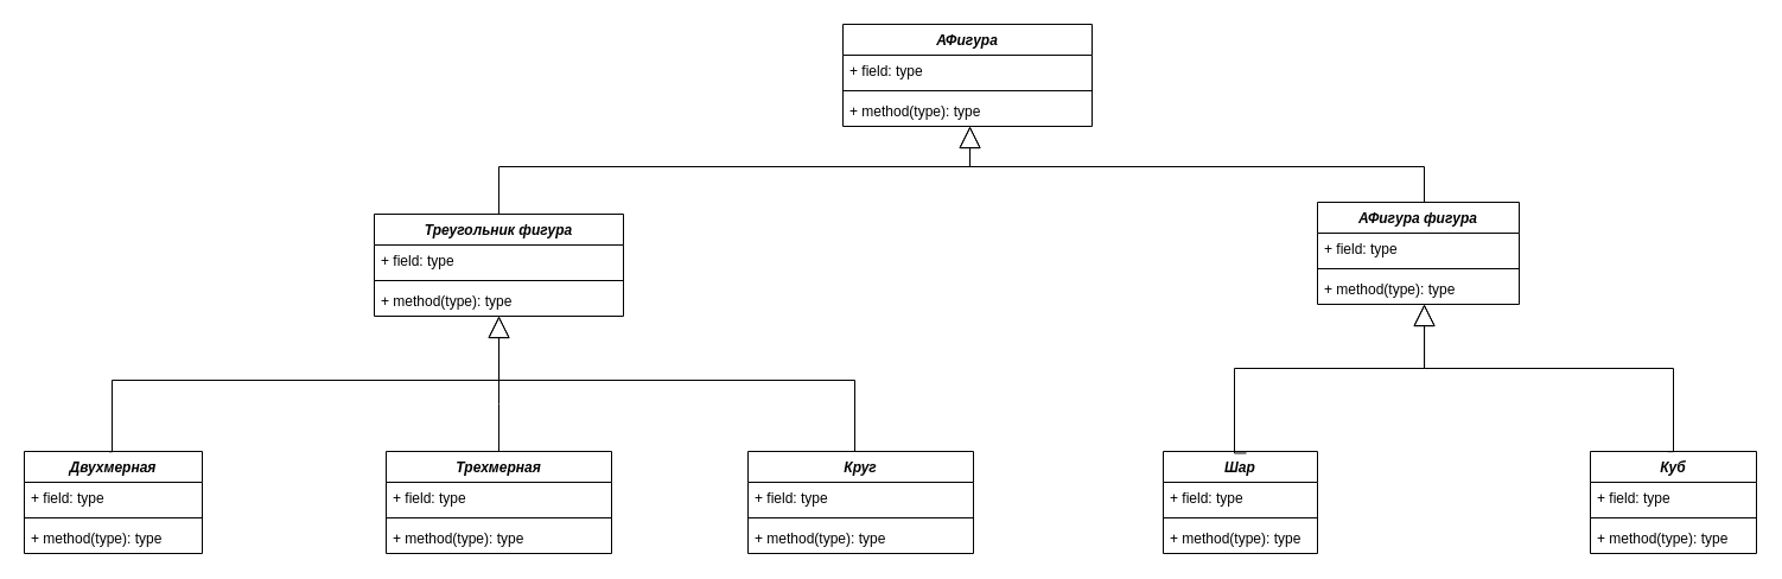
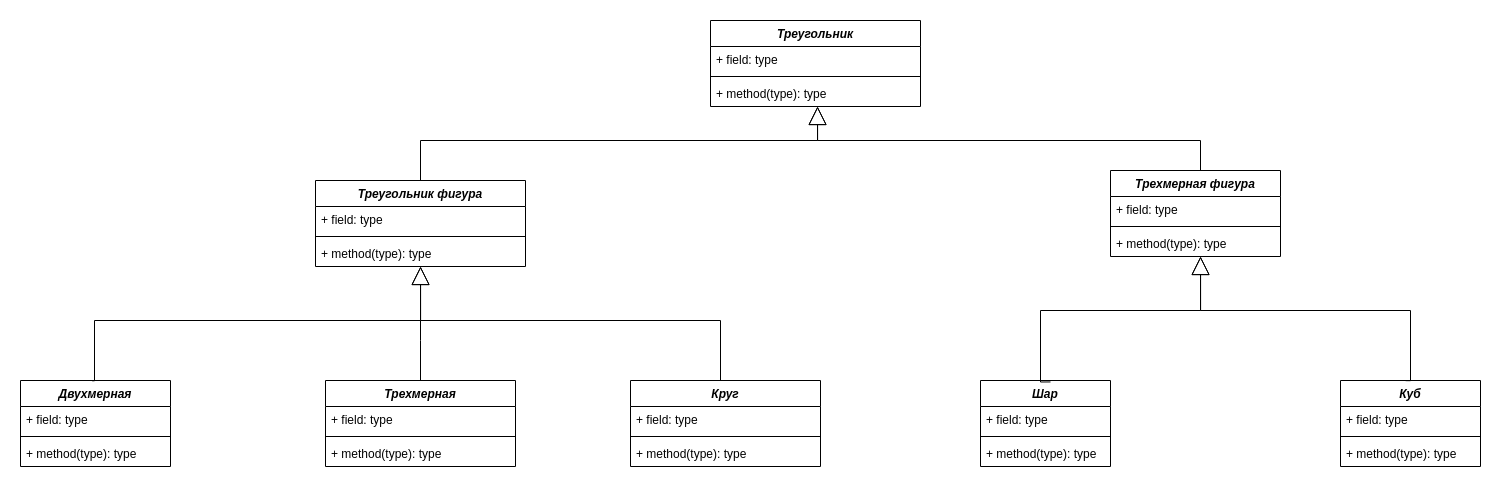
- <mxCell id="2" value="&lt;i&gt;АФигура&lt;/i&gt;" style="swimlane;fontStyle=1;align=center;verticalAlign=top;childLayout=stackLayout;horizontal=1;startSize=26;horizontalStack=0;resizeParent=1;resizeParentMax=0;resizeLast=0;collapsible=1;marginBottom=0;whiteSpace=wrap;html=1;" vertex="1" parent="1"><mxGeometry x="710" y="20" width="210" height="86" as="geometry" /></mxCell>
+ <mxCell id="2" value="&lt;i&gt;Треугольник&lt;/i&gt;" style="swimlane;fontStyle=1;align=center;verticalAlign=top;childLayout=stackLayout;horizontal=1;startSize=26;horizontalStack=0;resizeParent=1;resizeParentMax=0;resizeLast=0;collapsible=1;marginBottom=0;whiteSpace=wrap;html=1;" vertex="1" parent="1"><mxGeometry x="710" y="20" width="210" height="86" as="geometry" /></mxCell>
- <mxCell id="10" value="&lt;i&gt;АФигура фигура&lt;/i&gt;" style="swimlane;fontStyle=1;align=center;verticalAlign=top;childLayout=stackLayout;horizontal=1;startSize=26;horizontalStack=0;resizeParent=1;resizeParentMax=0;resizeLast=0;collapsible=1;marginBottom=0;whiteSpace=wrap;html=1;" vertex="1" parent="1"><mxGeometry x="1110" y="170" width="170" height="86" as="geometry" /></mxCell>
+ <mxCell id="10" value="&lt;i&gt;Трехмерная фигура&lt;/i&gt;" style="swimlane;fontStyle=1;align=center;verticalAlign=top;childLayout=stackLayout;horizontal=1;startSize=26;horizontalStack=0;resizeParent=1;resizeParentMax=0;resizeLast=0;collapsible=1;marginBottom=0;whiteSpace=wrap;html=1;" vertex="1" parent="1"><mxGeometry x="1110" y="170" width="170" height="86" as="geometry" /></mxCell>
